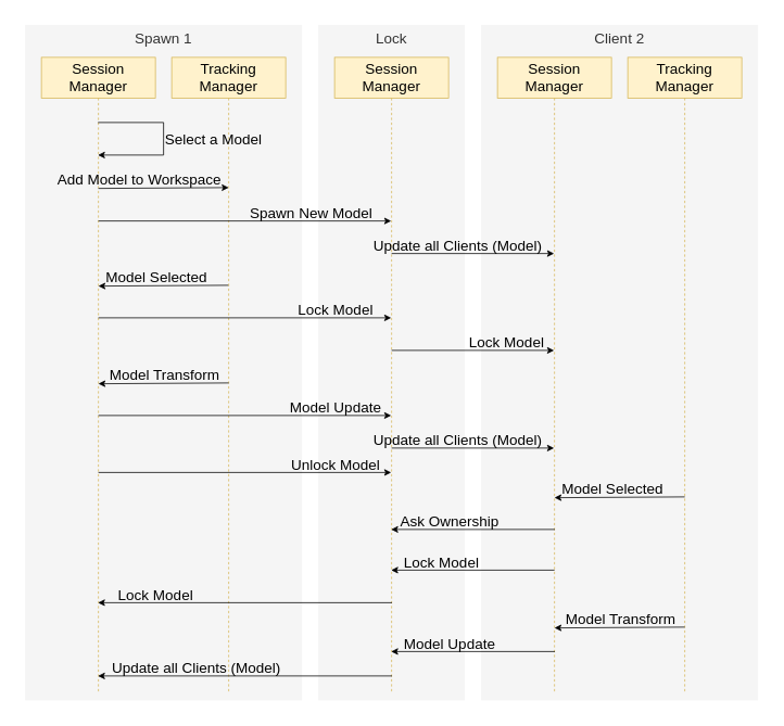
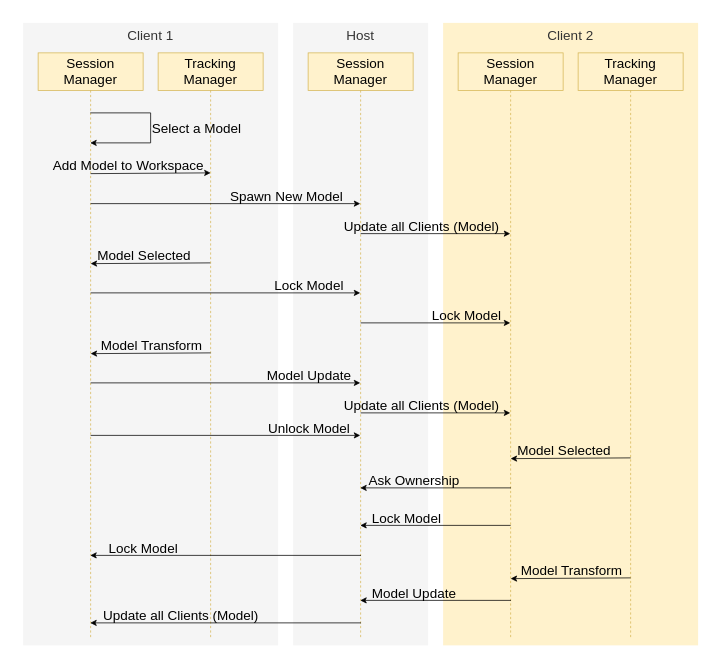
- <mxCell id="5" value="Spawn 1" style="rounded=0;whiteSpace=wrap;html=1;fillColor=#f5f5f5;fontColor=#333333;strokeColor=none;verticalAlign=top;fontSize=18;" parent="1" vertex="1"><mxGeometry x="30" y="30" width="340" height="830" as="geometry" /></mxCell>
+ <mxCell id="5" value="Client 1" style="rounded=0;whiteSpace=wrap;html=1;fillColor=#f5f5f5;fontColor=#333333;strokeColor=none;verticalAlign=top;fontSize=18;" parent="1" vertex="1"><mxGeometry x="30" y="30" width="340" height="830" as="geometry" /></mxCell>
- <mxCell id="4" value="Lock" style="rounded=0;whiteSpace=wrap;html=1;fillColor=#f5f5f5;fontColor=#333333;strokeColor=none;verticalAlign=top;fontSize=18;" parent="1" vertex="1"><mxGeometry x="390" y="30" width="180" height="830" as="geometry" /></mxCell>
+ <mxCell id="4" value="Host" style="rounded=0;whiteSpace=wrap;html=1;fillColor=#f5f5f5;fontColor=#333333;strokeColor=none;verticalAlign=top;fontSize=18;" parent="1" vertex="1"><mxGeometry x="390" y="30" width="180" height="830" as="geometry" /></mxCell>
- <mxCell id="3" value="Client 2" style="rounded=0;whiteSpace=wrap;html=1;fillColor=#f5f5f5;fontColor=#333333;strokeColor=none;verticalAlign=top;fontSize=18;" parent="1" vertex="1"><mxGeometry x="590" y="30" width="340" height="830" as="geometry" /></mxCell>
+ <mxCell id="3" value="Client 2" style="rounded=0;whiteSpace=wrap;html=1;fillColor=#fff2cc;fontColor=#333333;strokeColor=none;verticalAlign=top;fontSize=18;" parent="1" vertex="1"><mxGeometry x="590" y="30" width="340" height="830" as="geometry" /></mxCell>
